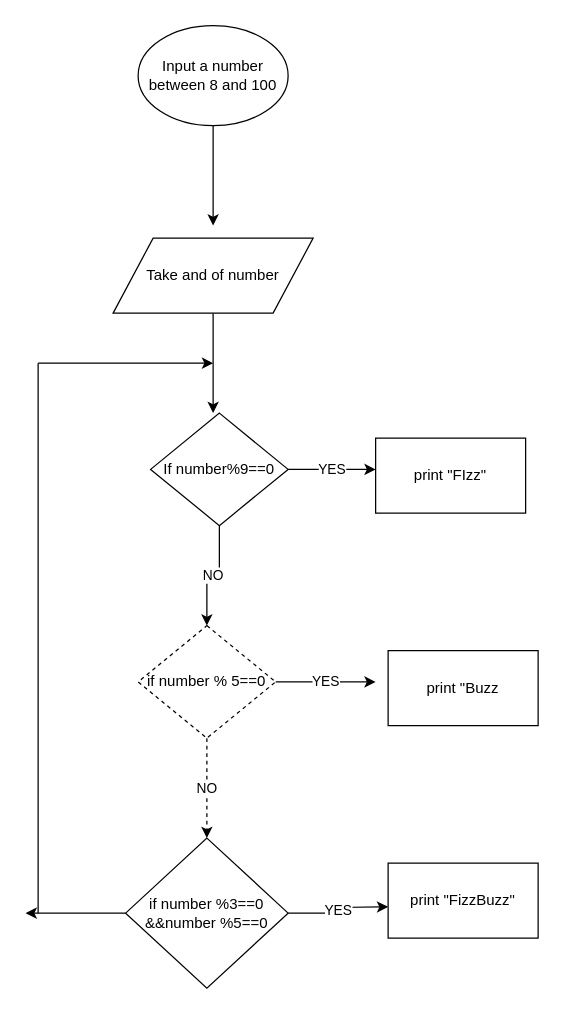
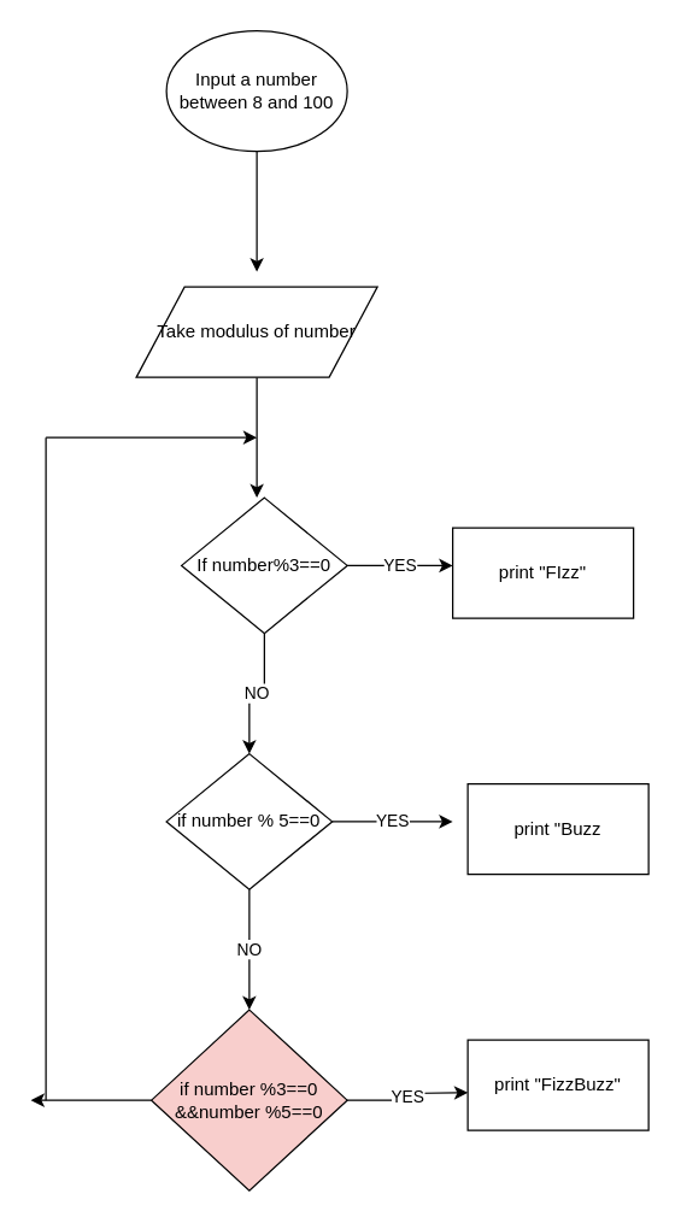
- <mxCell id="5" value="Take and of number" style="shape=parallelogram;perimeter=parallelogramPerimeter;whiteSpace=wrap;html=1;" vertex="1" parent="1"><mxGeometry x="90" y="190" width="160" height="60" as="geometry" /></mxCell>
+ <mxCell id="5" value="Take modulus of number" style="shape=parallelogram;perimeter=parallelogramPerimeter;whiteSpace=wrap;html=1;" vertex="1" parent="1"><mxGeometry x="90" y="190" width="160" height="60" as="geometry" /></mxCell>
- <mxCell id="8" value="If number%9==0" style="rhombus;whiteSpace=wrap;html=1;" vertex="1" parent="1"><mxGeometry x="120" y="330" width="110" height="90" as="geometry" /></mxCell>
+ <mxCell id="8" value="If number%3==0" style="rhombus;whiteSpace=wrap;html=1;" vertex="1" parent="1"><mxGeometry x="120" y="330" width="110" height="90" as="geometry" /></mxCell>
- <mxCell id="11" value="if number % 5==0" style="rhombus;whiteSpace=wrap;html=1;dashed=1;" vertex="1" parent="1"><mxGeometry x="110" y="500" width="110" height="90" as="geometry" /></mxCell>
+ <mxCell id="11" value="if number % 5==0" style="rhombus;whiteSpace=wrap;html=1;" vertex="1" parent="1"><mxGeometry x="110" y="500" width="110" height="90" as="geometry" /></mxCell>
- <mxCell id="10" value="NO" style="edgeStyle=orthogonalEdgeStyle;rounded=0;orthogonalLoop=1;jettySize=auto;html=1;dashed=1;" edge="1" parent="1" source="11" target="14"><mxGeometry relative="1" as="geometry" /></mxCell>
+ <mxCell id="10" value="NO" style="edgeStyle=orthogonalEdgeStyle;rounded=0;orthogonalLoop=1;jettySize=auto;html=1;" edge="1" parent="1" source="11" target="14"><mxGeometry relative="1" as="geometry" /></mxCell>
- <mxCell id="14" value="if number %3==0 &amp;amp;&amp;amp;number %5==0" style="rhombus;whiteSpace=wrap;html=1;" vertex="1" parent="1"><mxGeometry x="100" y="670" width="130" height="120" as="geometry" /></mxCell>
+ <mxCell id="14" value="if number %3==0 &amp;amp;&amp;amp;number %5==0" style="rhombus;whiteSpace=wrap;html=1;fillColor=#f8cecc;" vertex="1" parent="1"><mxGeometry x="100" y="670" width="130" height="120" as="geometry" /></mxCell>
